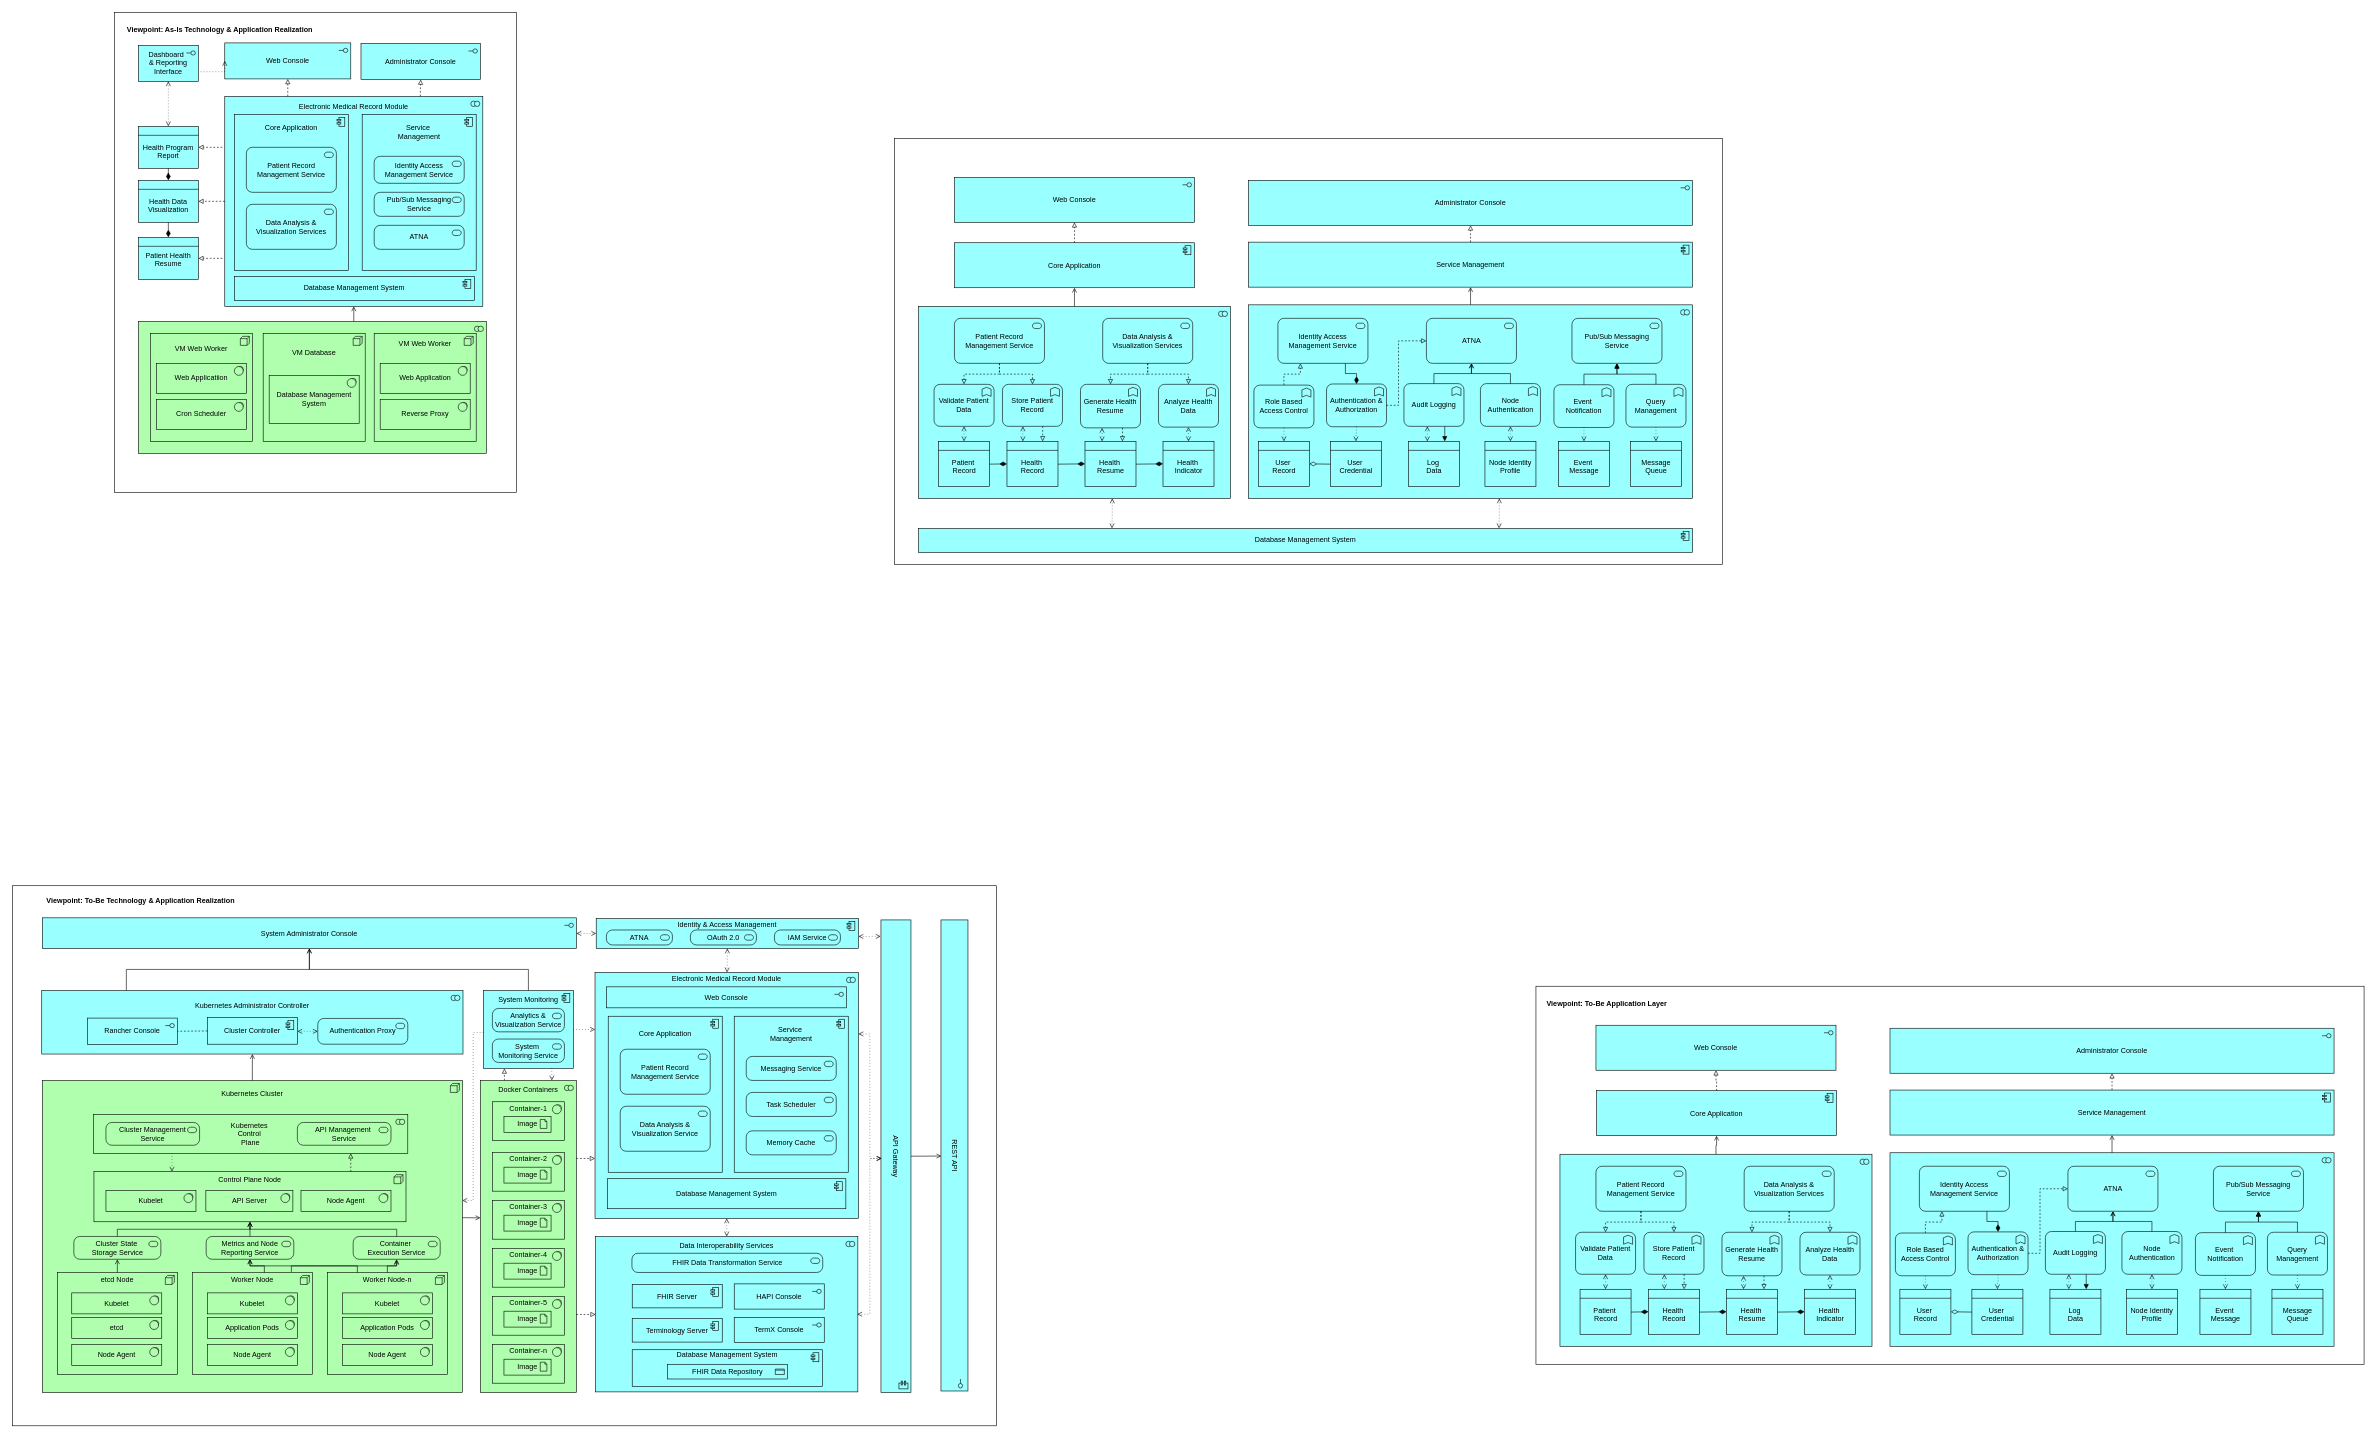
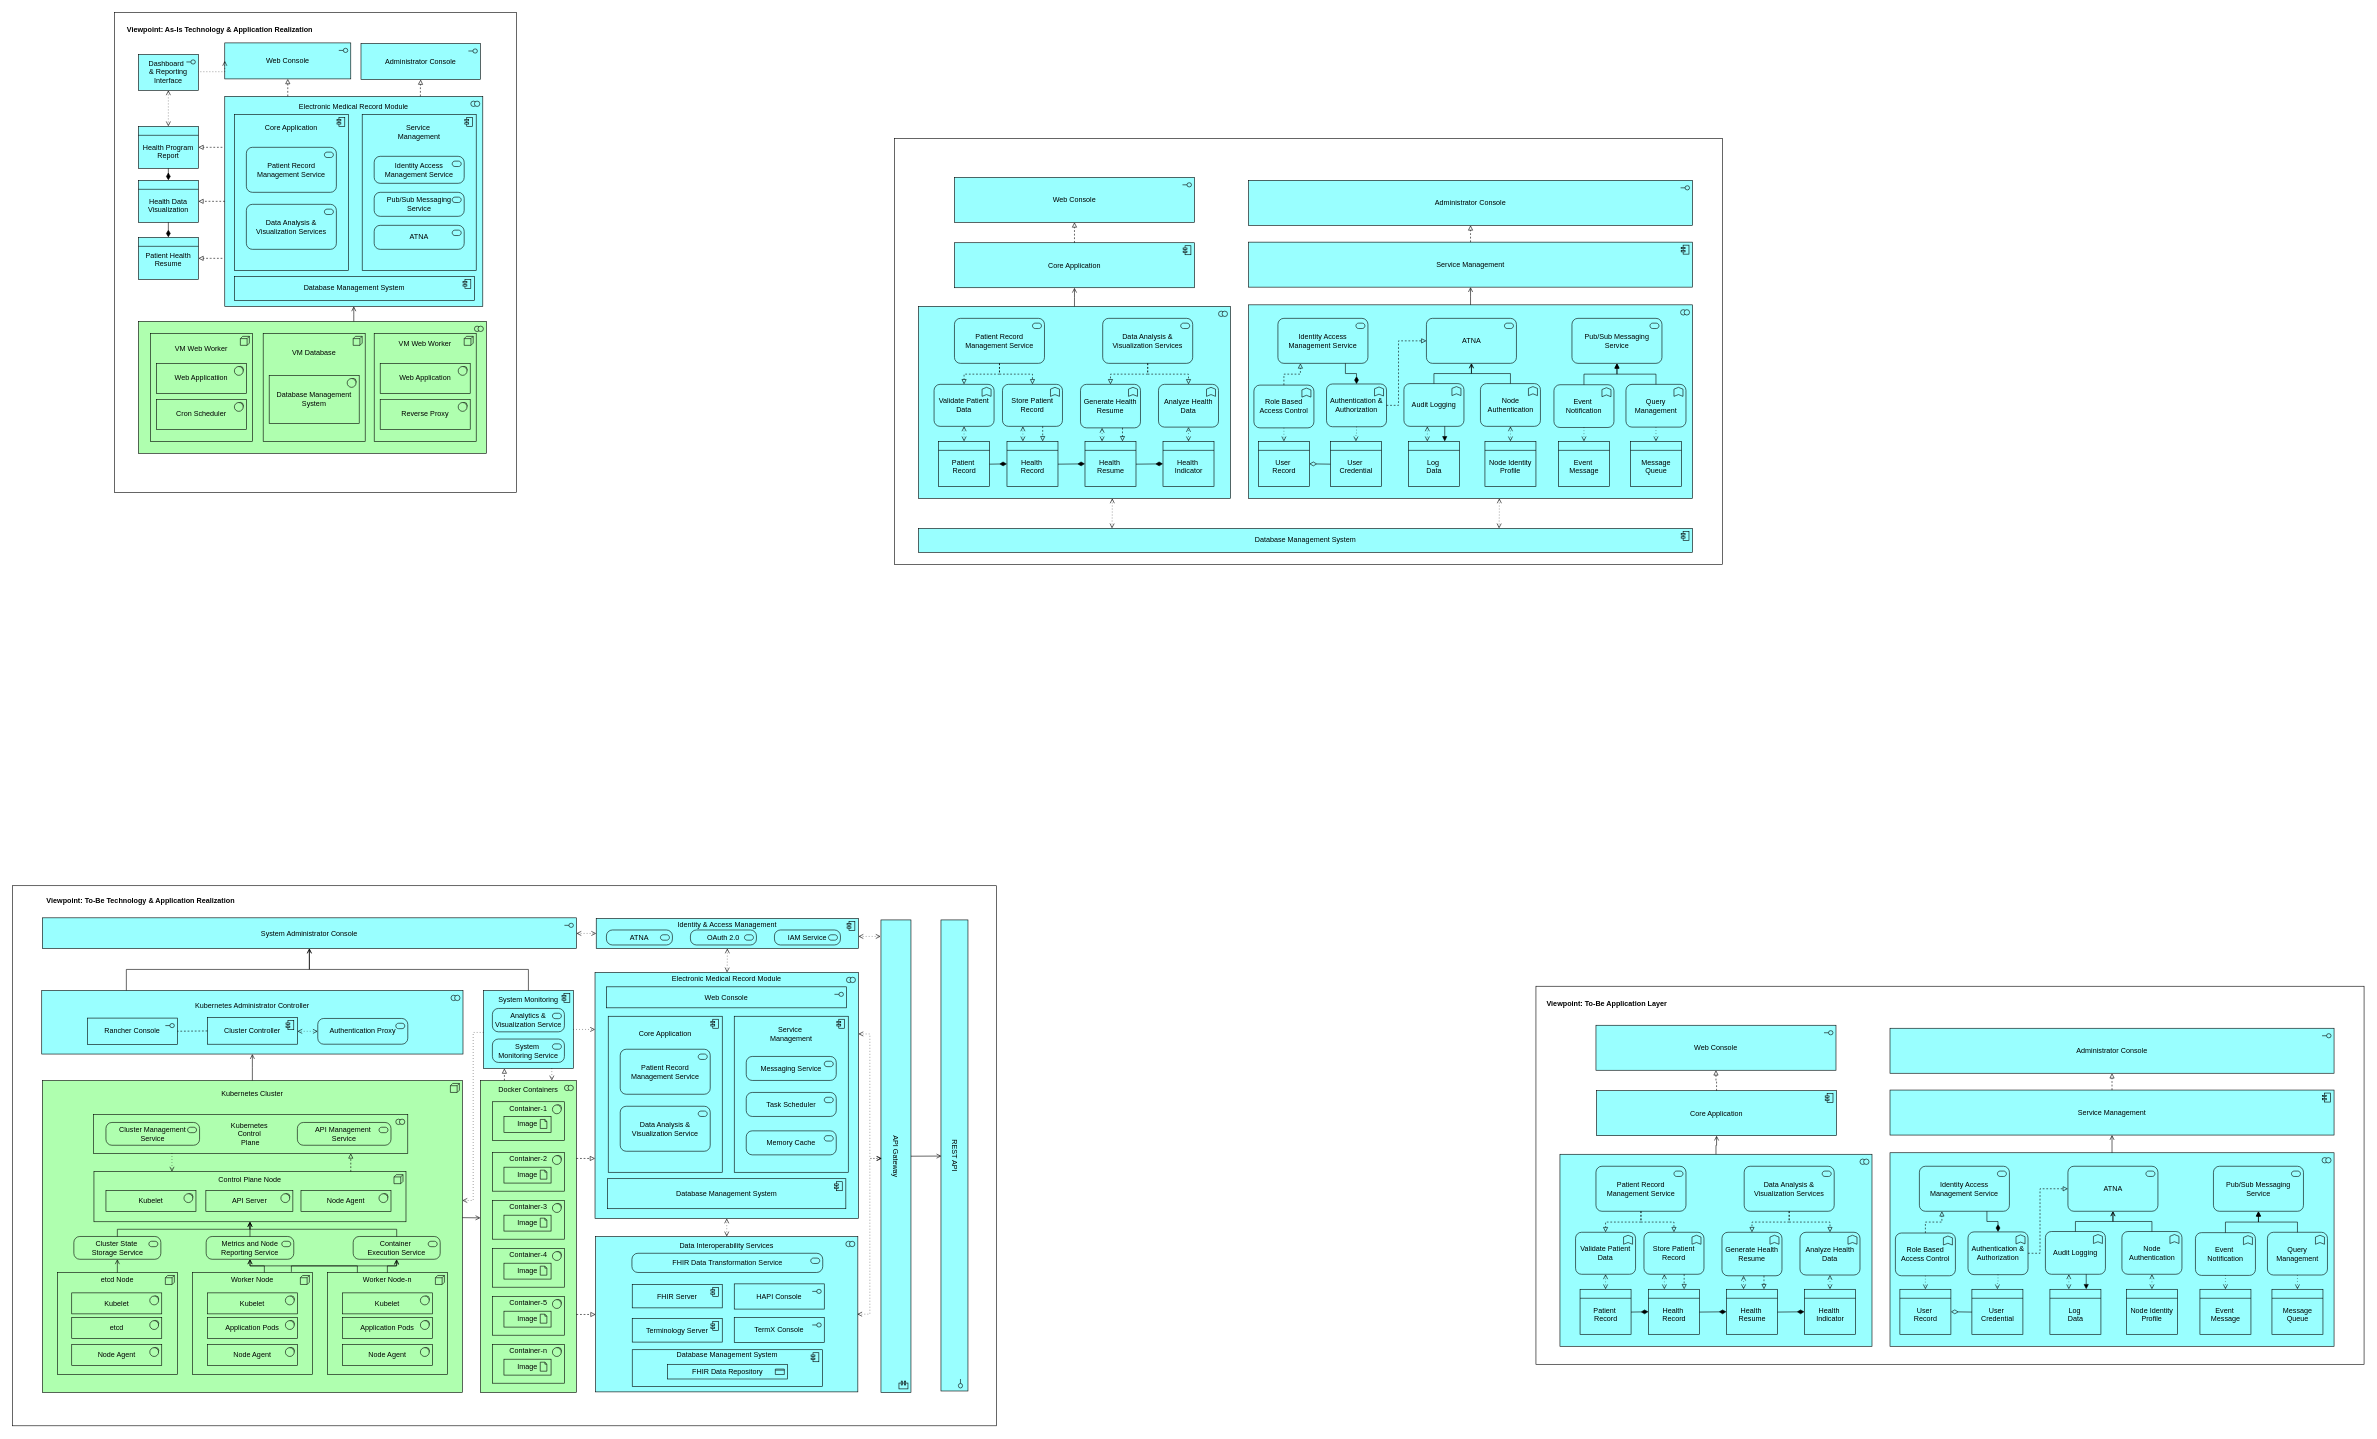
- <mxCell id="29" value="Dashboard&amp;nbsp;&amp;nbsp;&lt;div&gt;&amp;amp; Reporting Interface&lt;/div&gt;" style="html=1;outlineConnect=0;whiteSpace=wrap;fillColor=#99ffff;shape=mxgraph.archimate3.application;appType=interface;archiType=square;movable=1;resizable=1;rotatable=1;deletable=1;editable=1;locked=0;connectable=1;" vertex="1" parent="1"><mxGeometry x="230" y="75.25" width="100" height="59.75" as="geometry" /></mxCell>
+ <mxCell id="29" value="Dashboard&amp;nbsp;&amp;nbsp;&lt;div&gt;&amp;amp; Reporting Interface&lt;/div&gt;" style="html=1;outlineConnect=0;whiteSpace=wrap;fillColor=#99ffff;shape=mxgraph.archimate3.application;appType=interface;archiType=square;movable=1;resizable=1;rotatable=1;deletable=1;editable=1;locked=0;connectable=1;" vertex="1" parent="1"><mxGeometry x="230" y="90.25" width="100" height="59.75" as="geometry" /></mxCell>
